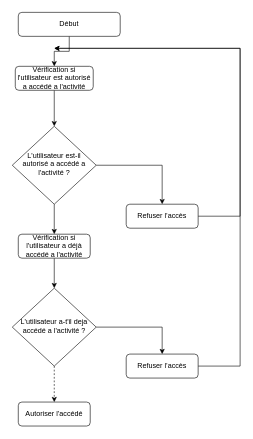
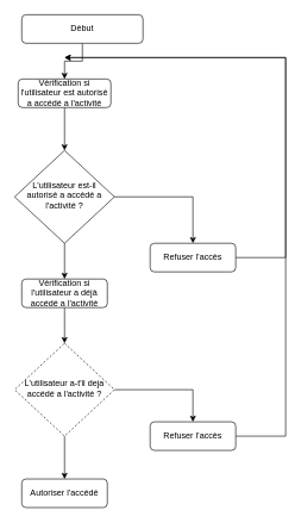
- <mxCell id="8" value="L'utilisateur a-t'il deja accédé a l'activité ?" style="rhombus;whiteSpace=wrap;html=1;shadow=0;fontFamily=Helvetica;fontSize=12;align=center;strokeWidth=1;spacing=6;spacingTop=-4;" parent="1" vertex="1"><mxGeometry x="20" y="480" width="140" height="130" as="geometry" /></mxCell>
+ <mxCell id="8" value="L'utilisateur a-t'il deja accédé a l'activité ?" style="rhombus;whiteSpace=wrap;html=1;shadow=0;fontFamily=Helvetica;fontSize=12;align=center;strokeWidth=1;spacing=6;spacingTop=-4;dashed=1;" parent="1" vertex="1"><mxGeometry x="20" y="480" width="140" height="130" as="geometry" /></mxCell>
- <mxCell id="7" style="edgeStyle=orthogonalEdgeStyle;rounded=0;orthogonalLoop=1;jettySize=auto;html=1;entryX=0.5;entryY=0;entryDx=0;entryDy=0;dashed=1;" edge="1" parent="1" source="8" target="18"><mxGeometry relative="1" as="geometry" /></mxCell>
+ <mxCell id="7" style="edgeStyle=orthogonalEdgeStyle;rounded=0;orthogonalLoop=1;jettySize=auto;html=1;entryX=0.5;entryY=0;entryDx=0;entryDy=0;" edge="1" parent="1" source="8" target="18"><mxGeometry relative="1" as="geometry" /></mxCell>
